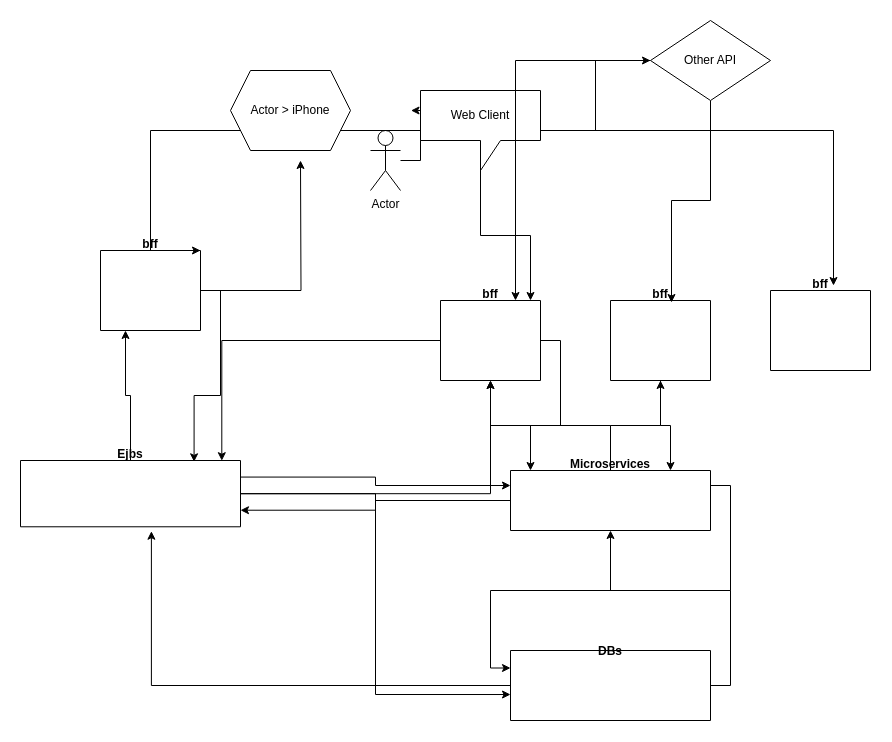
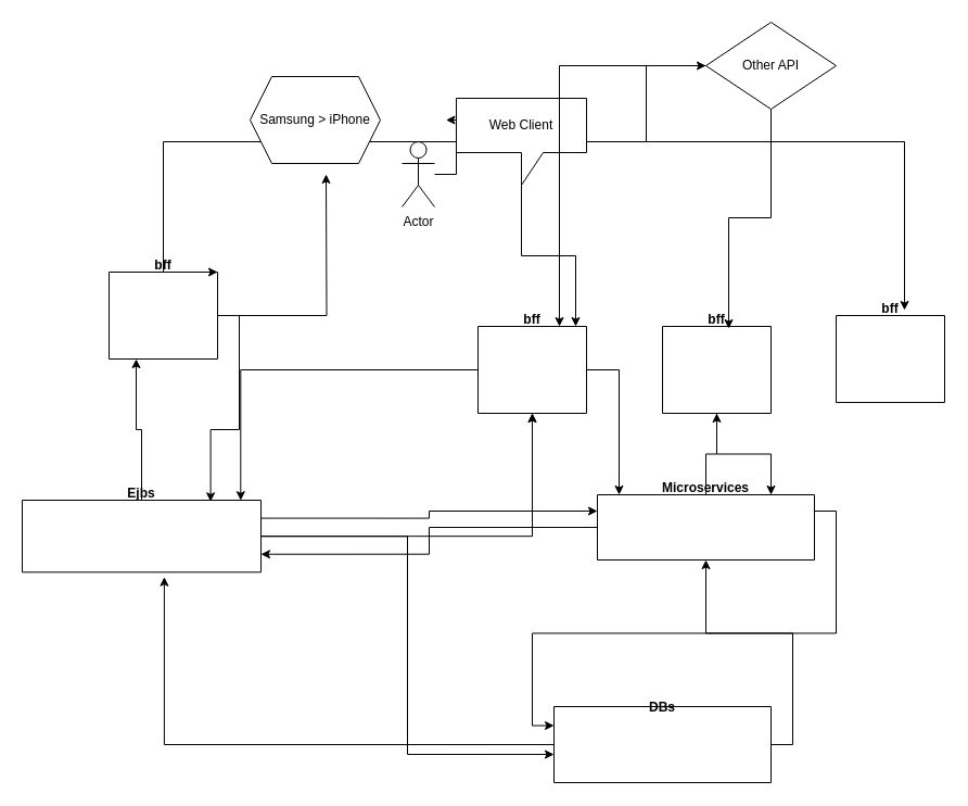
- <mxCell id="31" value="Actor &amp;gt; iPhone" style="shape=hexagon;perimeter=hexagonPerimeter2;whiteSpace=wrap;html=1;fixedSize=1;" vertex="1" parent="1"><mxGeometry x="230" y="70" width="120" height="80" as="geometry" /></mxCell>
+ <mxCell id="31" value="Samsung &amp;gt; iPhone" style="shape=hexagon;perimeter=hexagonPerimeter2;whiteSpace=wrap;html=1;fixedSize=1;" vertex="1" parent="1"><mxGeometry x="230" y="70" width="120" height="80" as="geometry" /></mxCell>
- <mxCell id="11" value="Microservices&#10;" style="swimlane;startSize=0;" vertex="1" parent="1"><mxGeometry x="510" y="470" width="200" height="60" as="geometry" /></mxCell>
+ <mxCell id="11" value="Microservices&#10;" style="swimlane;startSize=0;" vertex="1" parent="1"><mxGeometry x="550" y="455" width="200" height="60" as="geometry" /></mxCell>
